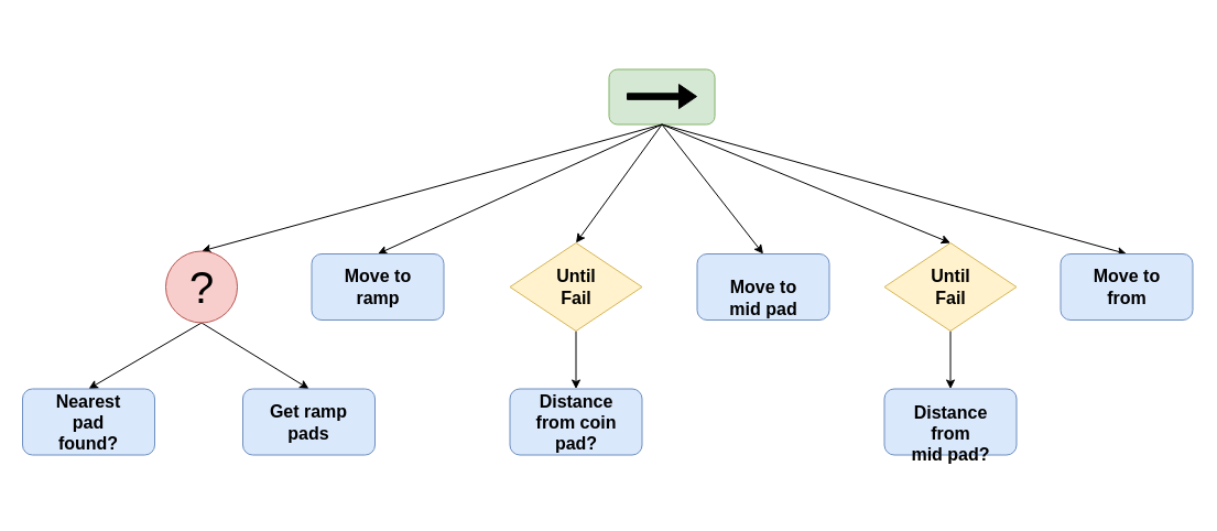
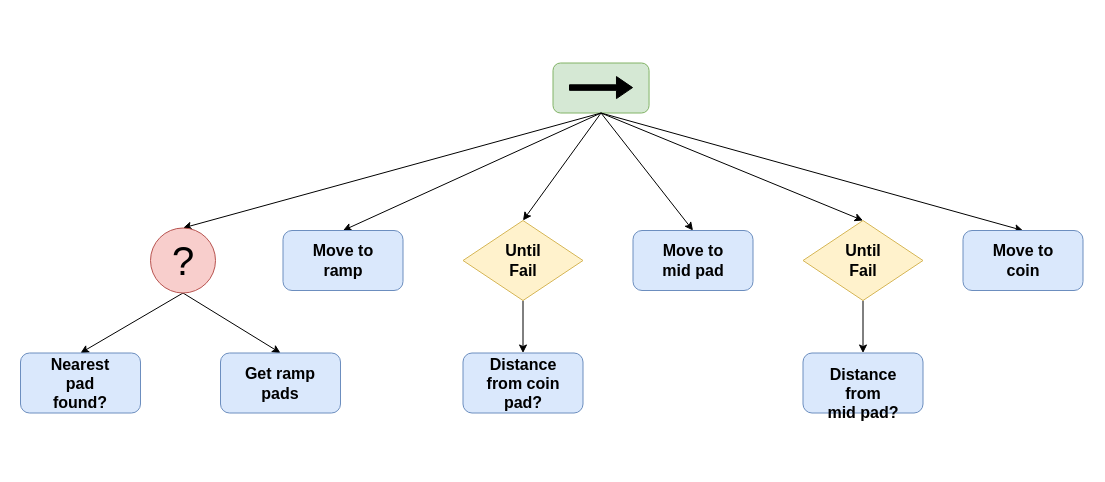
- <mxCell id="28" value="&lt;b&gt;&lt;font style=&quot;font-size: 16px&quot;&gt;Move to from&lt;/font&gt;&lt;/b&gt;" style="text;html=1;strokeColor=none;fillColor=none;align=center;verticalAlign=middle;whiteSpace=wrap;rounded=0;" parent="1" vertex="1"><mxGeometry x="982.5" y="250" width="80" height="20" as="geometry" /></mxCell>
+ <mxCell id="28" value="&lt;b&gt;&lt;font style=&quot;font-size: 16px&quot;&gt;Move to coin&lt;/font&gt;&lt;/b&gt;" style="text;html=1;strokeColor=none;fillColor=none;align=center;verticalAlign=middle;whiteSpace=wrap;rounded=0;" parent="1" vertex="1"><mxGeometry x="982.5" y="250" width="80" height="20" as="geometry" /></mxCell>
- <mxCell id="26" value="&lt;b&gt;&lt;font style=&quot;font-size: 16px&quot;&gt;Move to mid pad&lt;/font&gt;&lt;/b&gt;" style="text;html=1;strokeColor=none;fillColor=none;align=center;verticalAlign=middle;whiteSpace=wrap;rounded=0;" parent="1" vertex="1"><mxGeometry x="652.5" y="260" width="80" height="20" as="geometry" /></mxCell>
+ <mxCell id="26" value="&lt;b&gt;&lt;font style=&quot;font-size: 16px&quot;&gt;Move to mid pad&lt;/font&gt;&lt;/b&gt;" style="text;html=1;strokeColor=none;fillColor=none;align=center;verticalAlign=middle;whiteSpace=wrap;rounded=0;" parent="1" vertex="1"><mxGeometry x="652.5" y="250" width="80" height="20" as="geometry" /></mxCell>
